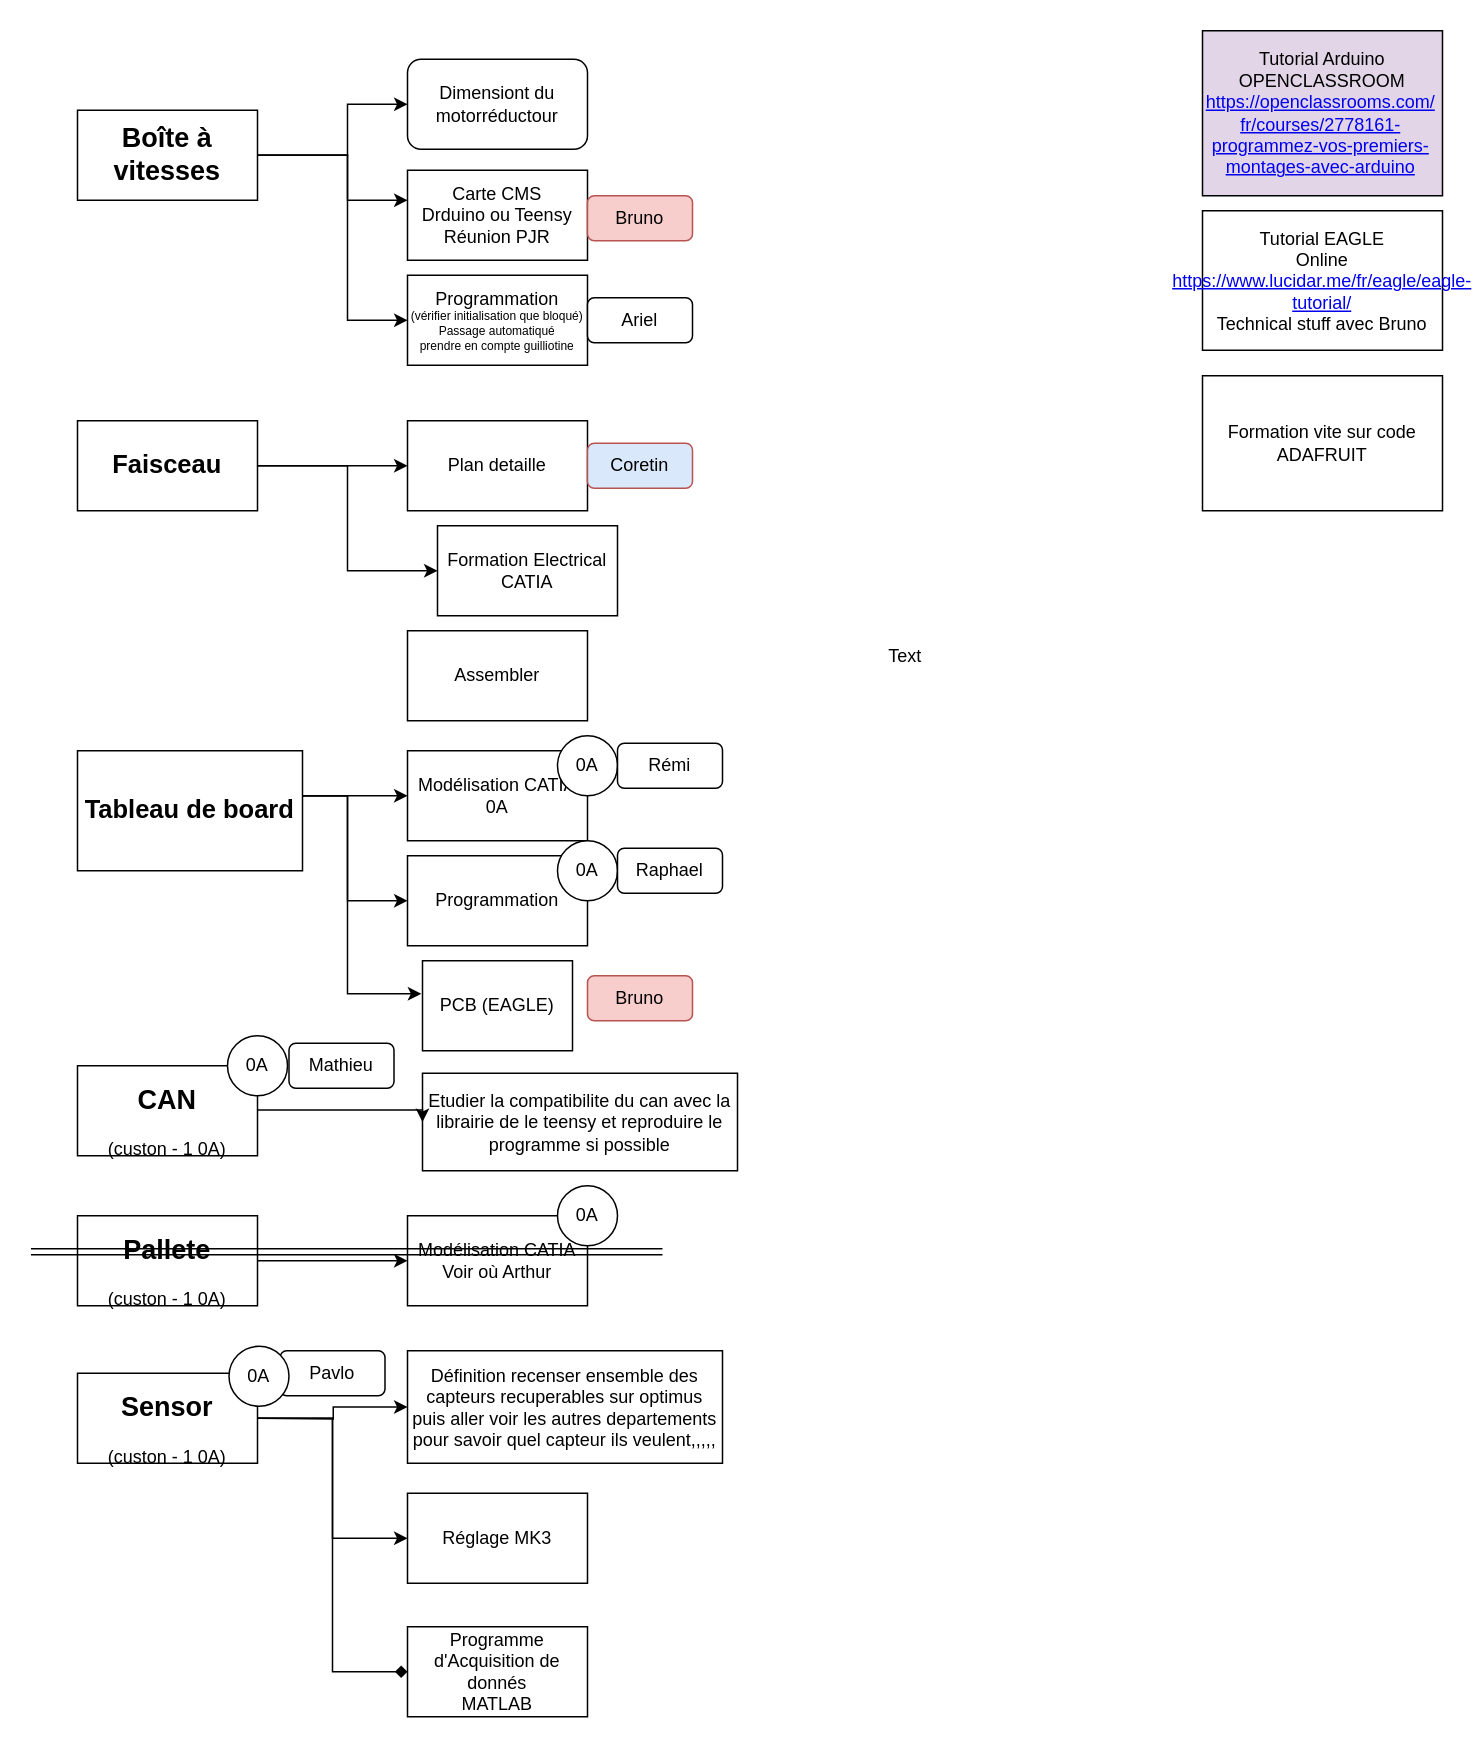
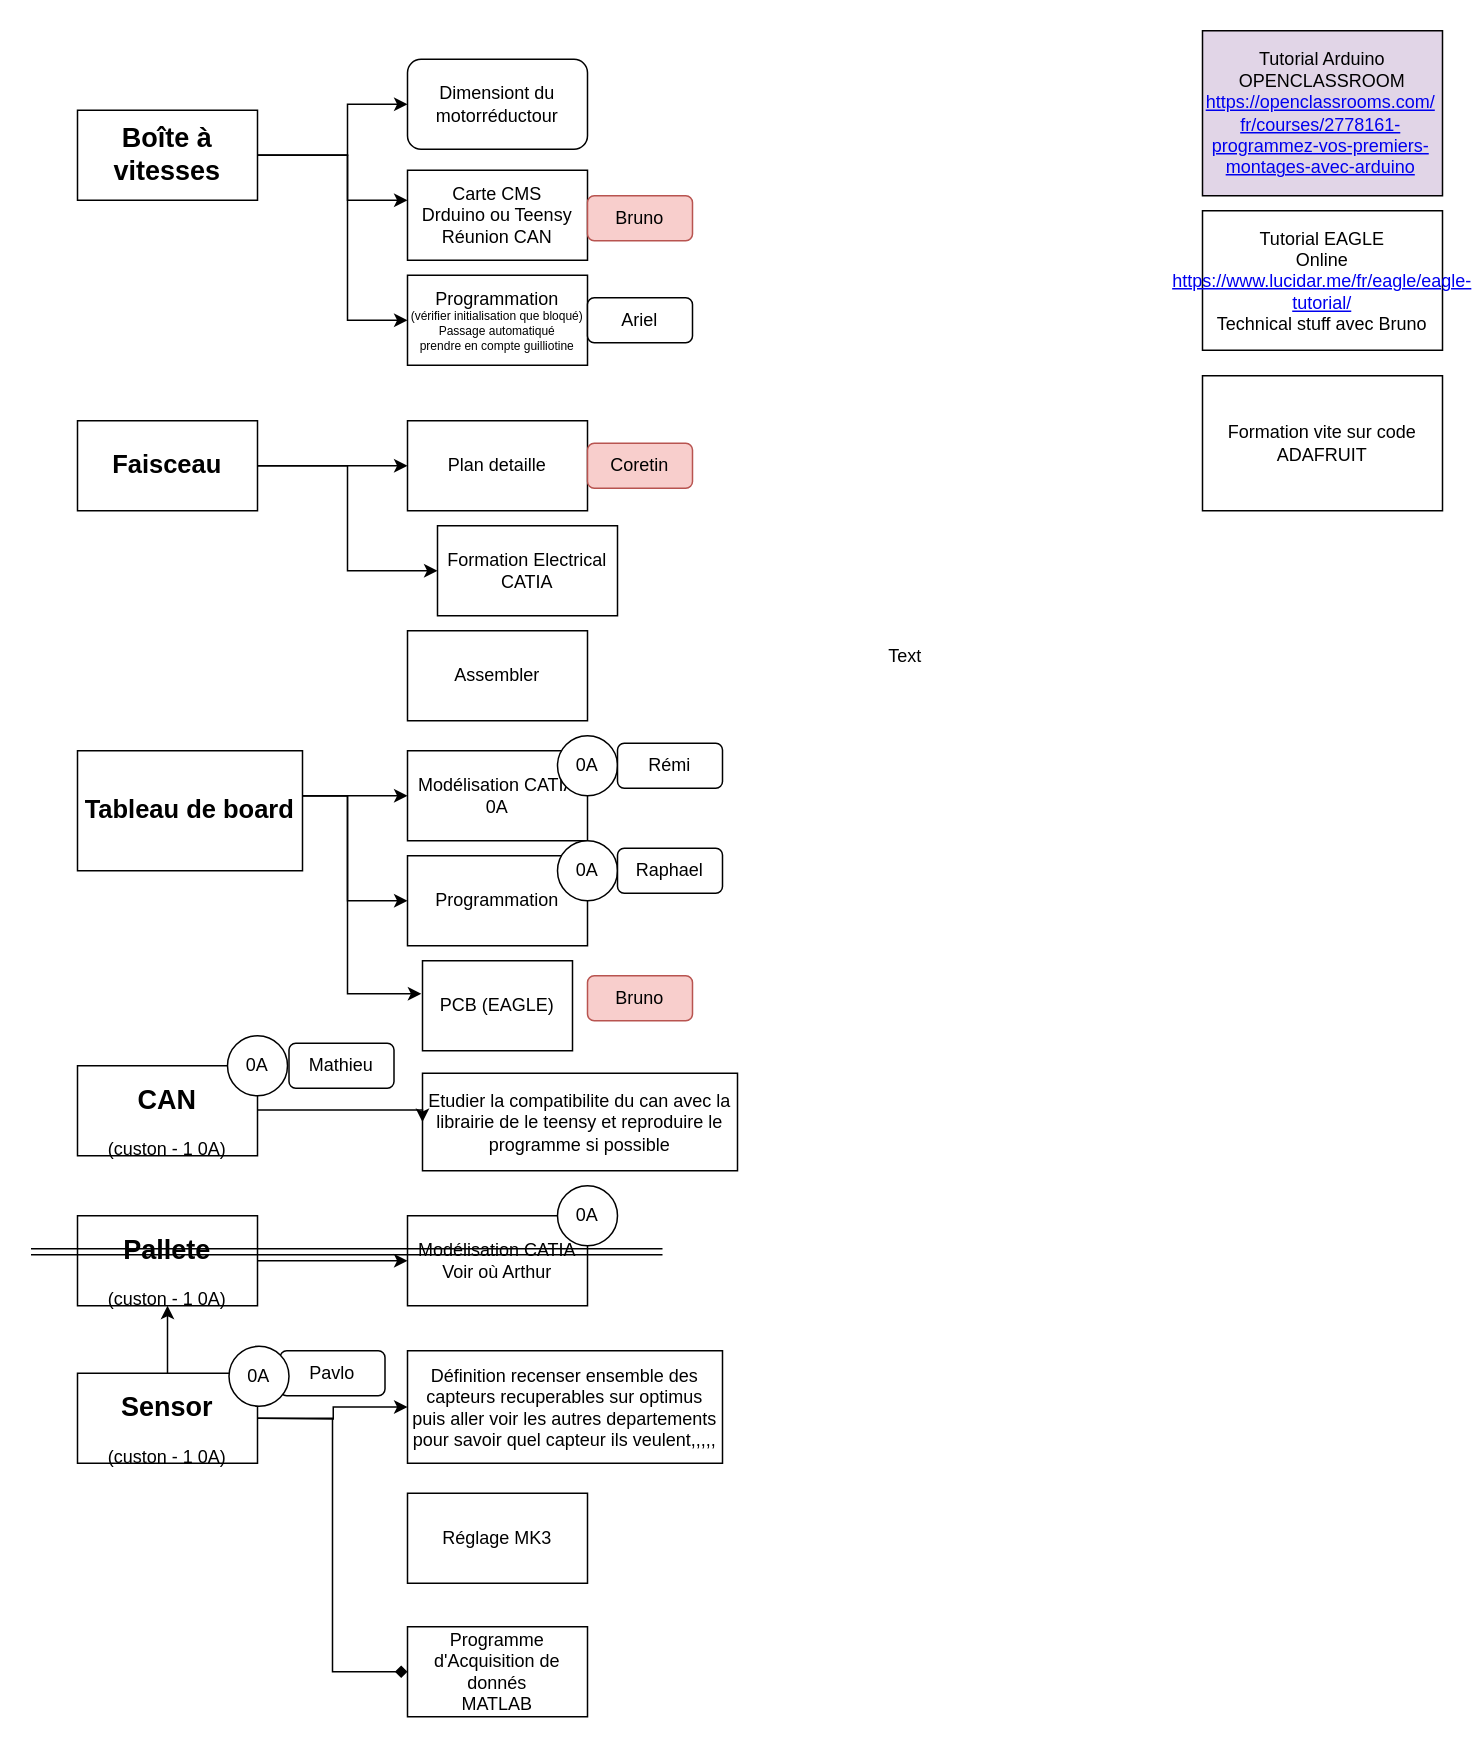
- <mxCell id="7" value="&lt;div&gt;Carte CMS&lt;/div&gt;&lt;div&gt;Drduino ou Teensy&lt;br&gt;&lt;/div&gt;&lt;div&gt;Réunion PJR&lt;br&gt;&lt;/div&gt;" style="rounded=0;whiteSpace=wrap;html=1;" parent="1" vertex="1"><mxGeometry x="271" y="113" width="120" height="60" as="geometry" /></mxCell>
+ <mxCell id="7" value="&lt;div&gt;Carte CMS&lt;/div&gt;&lt;div&gt;Drduino ou Teensy&lt;br&gt;&lt;/div&gt;&lt;div&gt;Réunion CAN&lt;br&gt;&lt;/div&gt;" style="rounded=0;whiteSpace=wrap;html=1;" parent="1" vertex="1"><mxGeometry x="271" y="113" width="120" height="60" as="geometry" /></mxCell>
- <mxCell id="47" value="Coretin" style="rounded=1;whiteSpace=wrap;html=1;fillColor=#dae8fc;strokeColor=#b85450;" vertex="1" parent="1"><mxGeometry x="391" y="295" width="70" height="30" as="geometry" /></mxCell>
+ <mxCell id="47" value="Coretin" style="rounded=1;whiteSpace=wrap;html=1;fillColor=#f8cecc;strokeColor=#b85450;" vertex="1" parent="1"><mxGeometry x="391" y="295" width="70" height="30" as="geometry" /></mxCell>
- <mxCell id="28" style="edgeStyle=orthogonalEdgeStyle;rounded=0;orthogonalLoop=1;jettySize=auto;html=1;entryX=0;entryY=0.5;entryDx=0;entryDy=0;fontSize=12;" parent="1" source="30" target="33" edge="1"><mxGeometry relative="1" as="geometry" /></mxCell>
+ <mxCell id="28" style="edgeStyle=orthogonalEdgeStyle;rounded=0;orthogonalLoop=1;jettySize=auto;html=1;fontSize=12;" parent="1" source="30" target="15" edge="1"><mxGeometry relative="1" as="geometry" /></mxCell>
